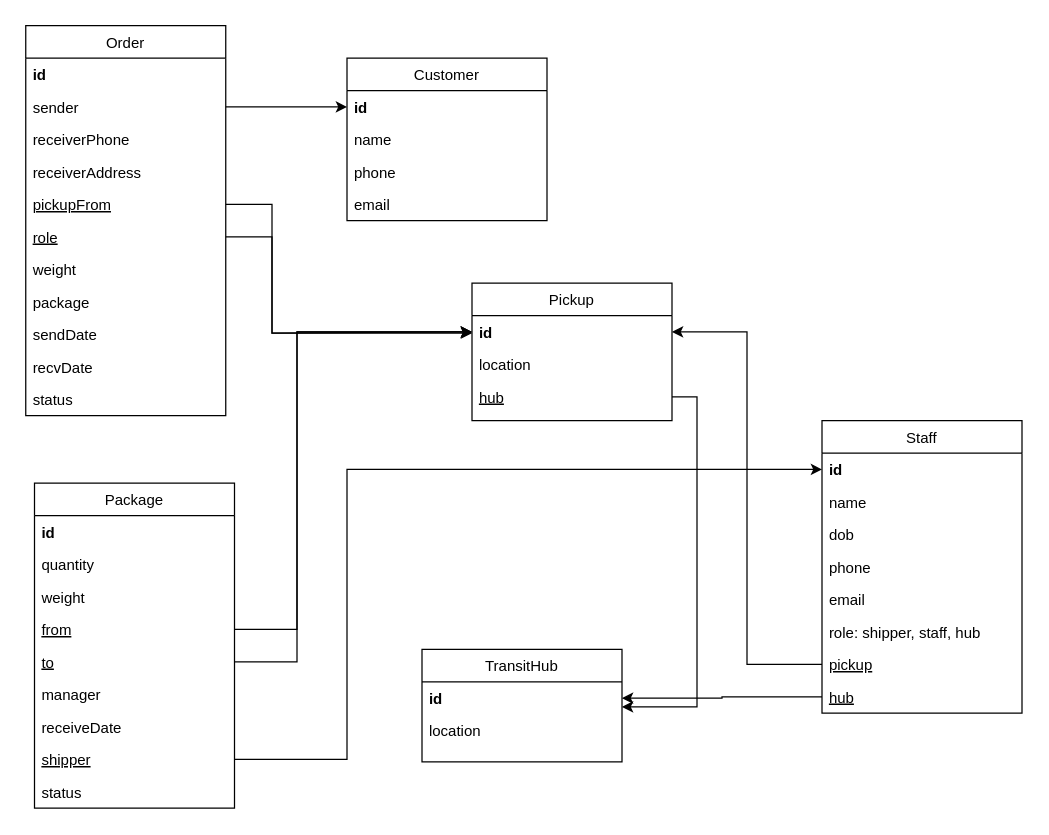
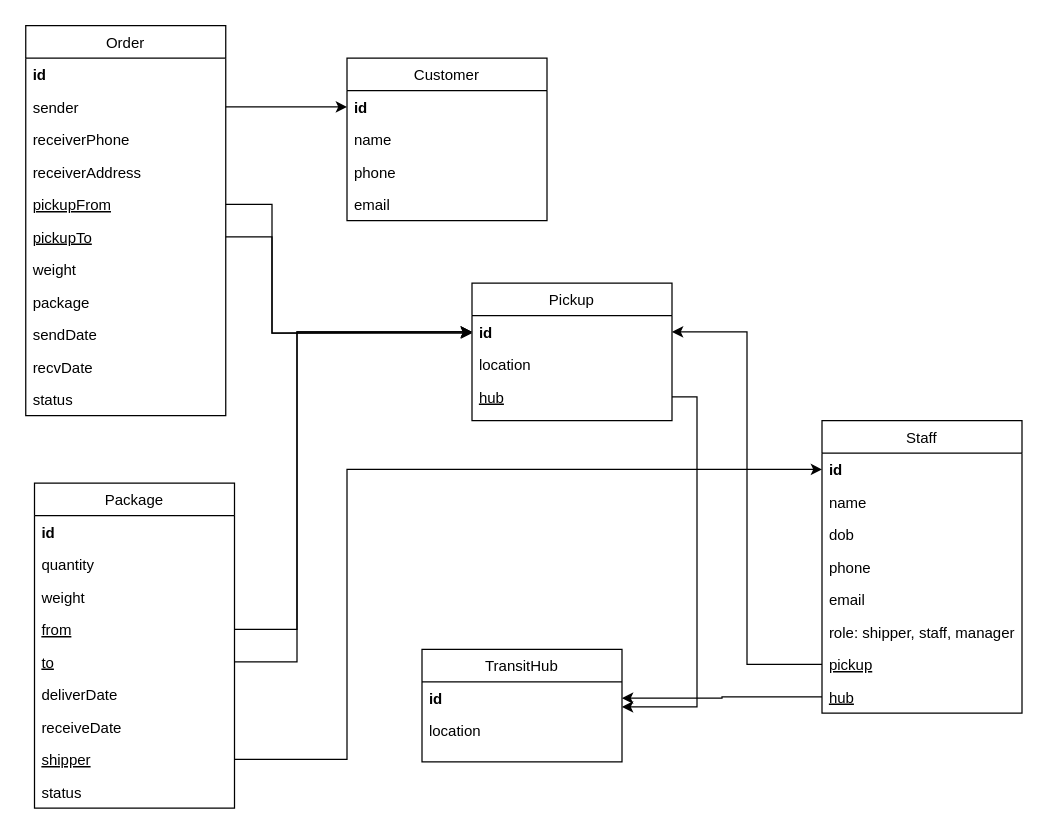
- <mxCell id="20" value="role" style="text;align=left;verticalAlign=top;spacingLeft=4;spacingRight=4;overflow=hidden;rotatable=0;points=[[0,0.5],[1,0.5]];portConstraint=eastwest;fontStyle=4" vertex="1" parent="14"><mxGeometry y="156" width="160" height="26" as="geometry" /></mxCell>
+ <mxCell id="20" value="pickupTo" style="text;align=left;verticalAlign=top;spacingLeft=4;spacingRight=4;overflow=hidden;rotatable=0;points=[[0,0.5],[1,0.5]];portConstraint=eastwest;fontStyle=4" vertex="1" parent="14"><mxGeometry y="156" width="160" height="26" as="geometry" /></mxCell>
- <mxCell id="32" value="role: shipper, staff, hub" style="text;align=left;verticalAlign=top;spacingLeft=4;spacingRight=4;overflow=hidden;rotatable=0;points=[[0,0.5],[1,0.5]];portConstraint=eastwest;rounded=0;shadow=0;html=0;" vertex="1" parent="26"><mxGeometry y="156" width="160" height="26" as="geometry" /></mxCell>
+ <mxCell id="32" value="role: shipper, staff, manager" style="text;align=left;verticalAlign=top;spacingLeft=4;spacingRight=4;overflow=hidden;rotatable=0;points=[[0,0.5],[1,0.5]];portConstraint=eastwest;rounded=0;shadow=0;html=0;" vertex="1" parent="26"><mxGeometry y="156" width="160" height="26" as="geometry" /></mxCell>
- <mxCell id="41" value="manager" style="text;align=left;verticalAlign=top;spacingLeft=4;spacingRight=4;overflow=hidden;rotatable=0;points=[[0,0.5],[1,0.5]];portConstraint=eastwest;" vertex="1" parent="35"><mxGeometry y="156" width="160" height="26" as="geometry" /></mxCell>
+ <mxCell id="41" value="deliverDate" style="text;align=left;verticalAlign=top;spacingLeft=4;spacingRight=4;overflow=hidden;rotatable=0;points=[[0,0.5],[1,0.5]];portConstraint=eastwest;" vertex="1" parent="35"><mxGeometry y="156" width="160" height="26" as="geometry" /></mxCell>
